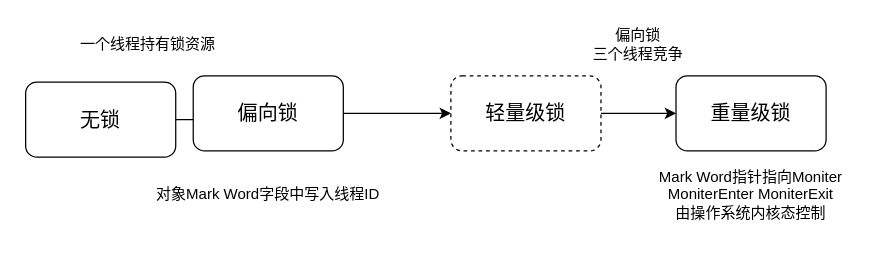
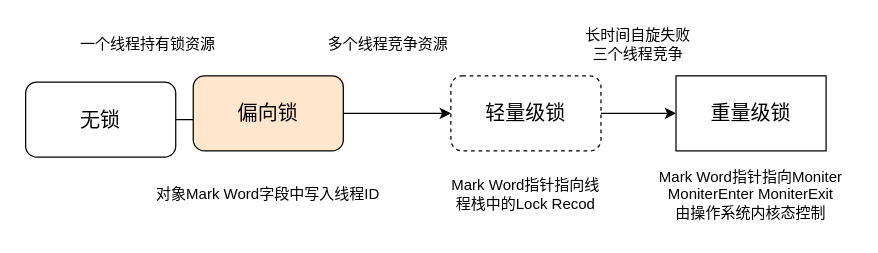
+ <mxCell id="11" value="多个线程竞争资源" style="text;html=1;align=center;verticalAlign=middle;whiteSpace=wrap;rounded=0;" parent="1" vertex="1"><mxGeometry x="260" y="20" width="100" height="30" as="geometry" /></mxCell>
- <mxCell id="13" value="偏向锁&lt;div&gt;三个线程竞争&lt;/div&gt;" style="text;html=1;align=center;verticalAlign=middle;whiteSpace=wrap;rounded=0;" parent="1" vertex="1"><mxGeometry x="460" y="20" width="100" height="30" as="geometry" /></mxCell>
+ <mxCell id="13" value="长时间自旋失败&lt;div&gt;三个线程竞争&lt;/div&gt;" style="text;html=1;align=center;verticalAlign=middle;whiteSpace=wrap;rounded=0;" parent="1" vertex="1"><mxGeometry x="460" y="20" width="100" height="30" as="geometry" /></mxCell>
- <mxCell id="5" value="偏向锁" style="rounded=1;whiteSpace=wrap;html=1;fontSize=16;" parent="1" vertex="1"><mxGeometry x="154" y="60" width="120" height="60" as="geometry" /></mxCell>
+ <mxCell id="5" value="偏向锁" style="rounded=1;whiteSpace=wrap;html=1;fontSize=16;fillColor=#ffe6cc;" parent="1" vertex="1"><mxGeometry x="154" y="60" width="120" height="60" as="geometry" /></mxCell>
- <mxCell id="8" value="重量级锁" style="rounded=1;whiteSpace=wrap;html=1;fontSize=16;" parent="1" vertex="1"><mxGeometry x="540" y="60" width="120" height="60" as="geometry" /></mxCell>
+ <mxCell id="8" value="重量级锁" style="whiteSpace=wrap;html=1;fontSize=16;rounded=0;" parent="1" vertex="1"><mxGeometry x="540" y="60" width="120" height="60" as="geometry" /></mxCell>
+ <mxCell id="12" value="Mark Word指针指向线程栈中的Lock Recod" style="text;html=1;align=center;verticalAlign=middle;whiteSpace=wrap;rounded=0;" parent="1" vertex="1"><mxGeometry x="355" y="140" width="130" height="30" as="geometry" /></mxCell>
